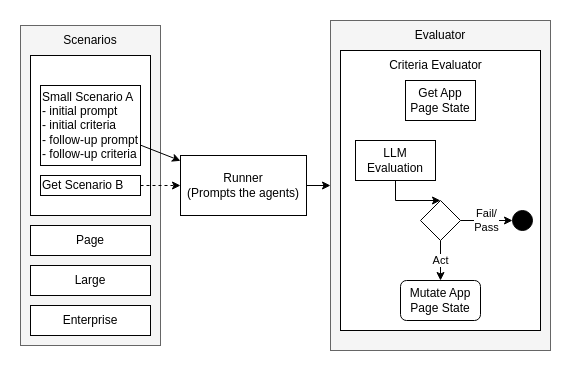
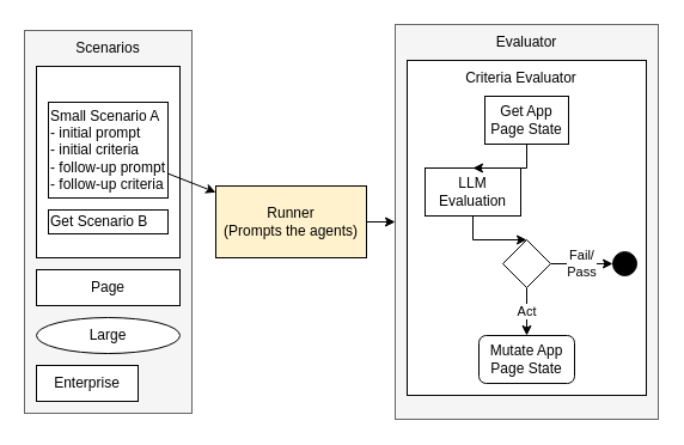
+ <mxCell id="22" style="edgeStyle=orthogonalEdgeStyle;rounded=0;orthogonalLoop=1;jettySize=auto;html=1;exitX=0.5;exitY=1;exitDx=0;exitDy=0;entryX=0.5;entryY=0;entryDx=0;entryDy=0;" edge="1" parent="1" source="23" target="11"><mxGeometry relative="1" as="geometry" /></mxCell>
- <mxCell id="14" value="" style="edgeStyle=orthogonalEdgeStyle;rounded=0;orthogonalLoop=1;jettySize=auto;html=1;dashed=1;" edge="1" parent="1" source="15" target="8"><mxGeometry relative="1" as="geometry" /></mxCell>
- <mxCell id="8" value="Runner&lt;div&gt;(Prompts the agents)&lt;/div&gt;" style="rounded=0;whiteSpace=wrap;html=1;" vertex="1" parent="1"><mxGeometry x="180" y="155" width="126" height="60" as="geometry" /></mxCell>
+ <mxCell id="8" value="Runner&lt;div&gt;(Prompts the agents)&lt;/div&gt;" style="rounded=0;whiteSpace=wrap;html=1;fillColor=#fff2cc;" vertex="1" parent="1"><mxGeometry x="180" y="155" width="126" height="60" as="geometry" /></mxCell>
- <mxCell id="17" value="Large" style="rounded=0;whiteSpace=wrap;html=1;" vertex="1" parent="1"><mxGeometry x="30" y="265" width="120" height="30" as="geometry" /></mxCell>
+ <mxCell id="17" value="Large" style="ellipse;whiteSpace=wrap;html=1;" vertex="1" parent="1"><mxGeometry x="30" y="265" width="120" height="30" as="geometry" /></mxCell>
- <mxCell id="18" value="Enterprise" style="rounded=0;whiteSpace=wrap;html=1;" vertex="1" parent="1"><mxGeometry x="30" y="305" width="120" height="30" as="geometry" /></mxCell>
+ <mxCell id="18" value="Enterprise" style="rounded=0;whiteSpace=wrap;html=1;" vertex="1" parent="1"><mxGeometry x="30" y="305" width="85" height="30" as="geometry" /></mxCell>
